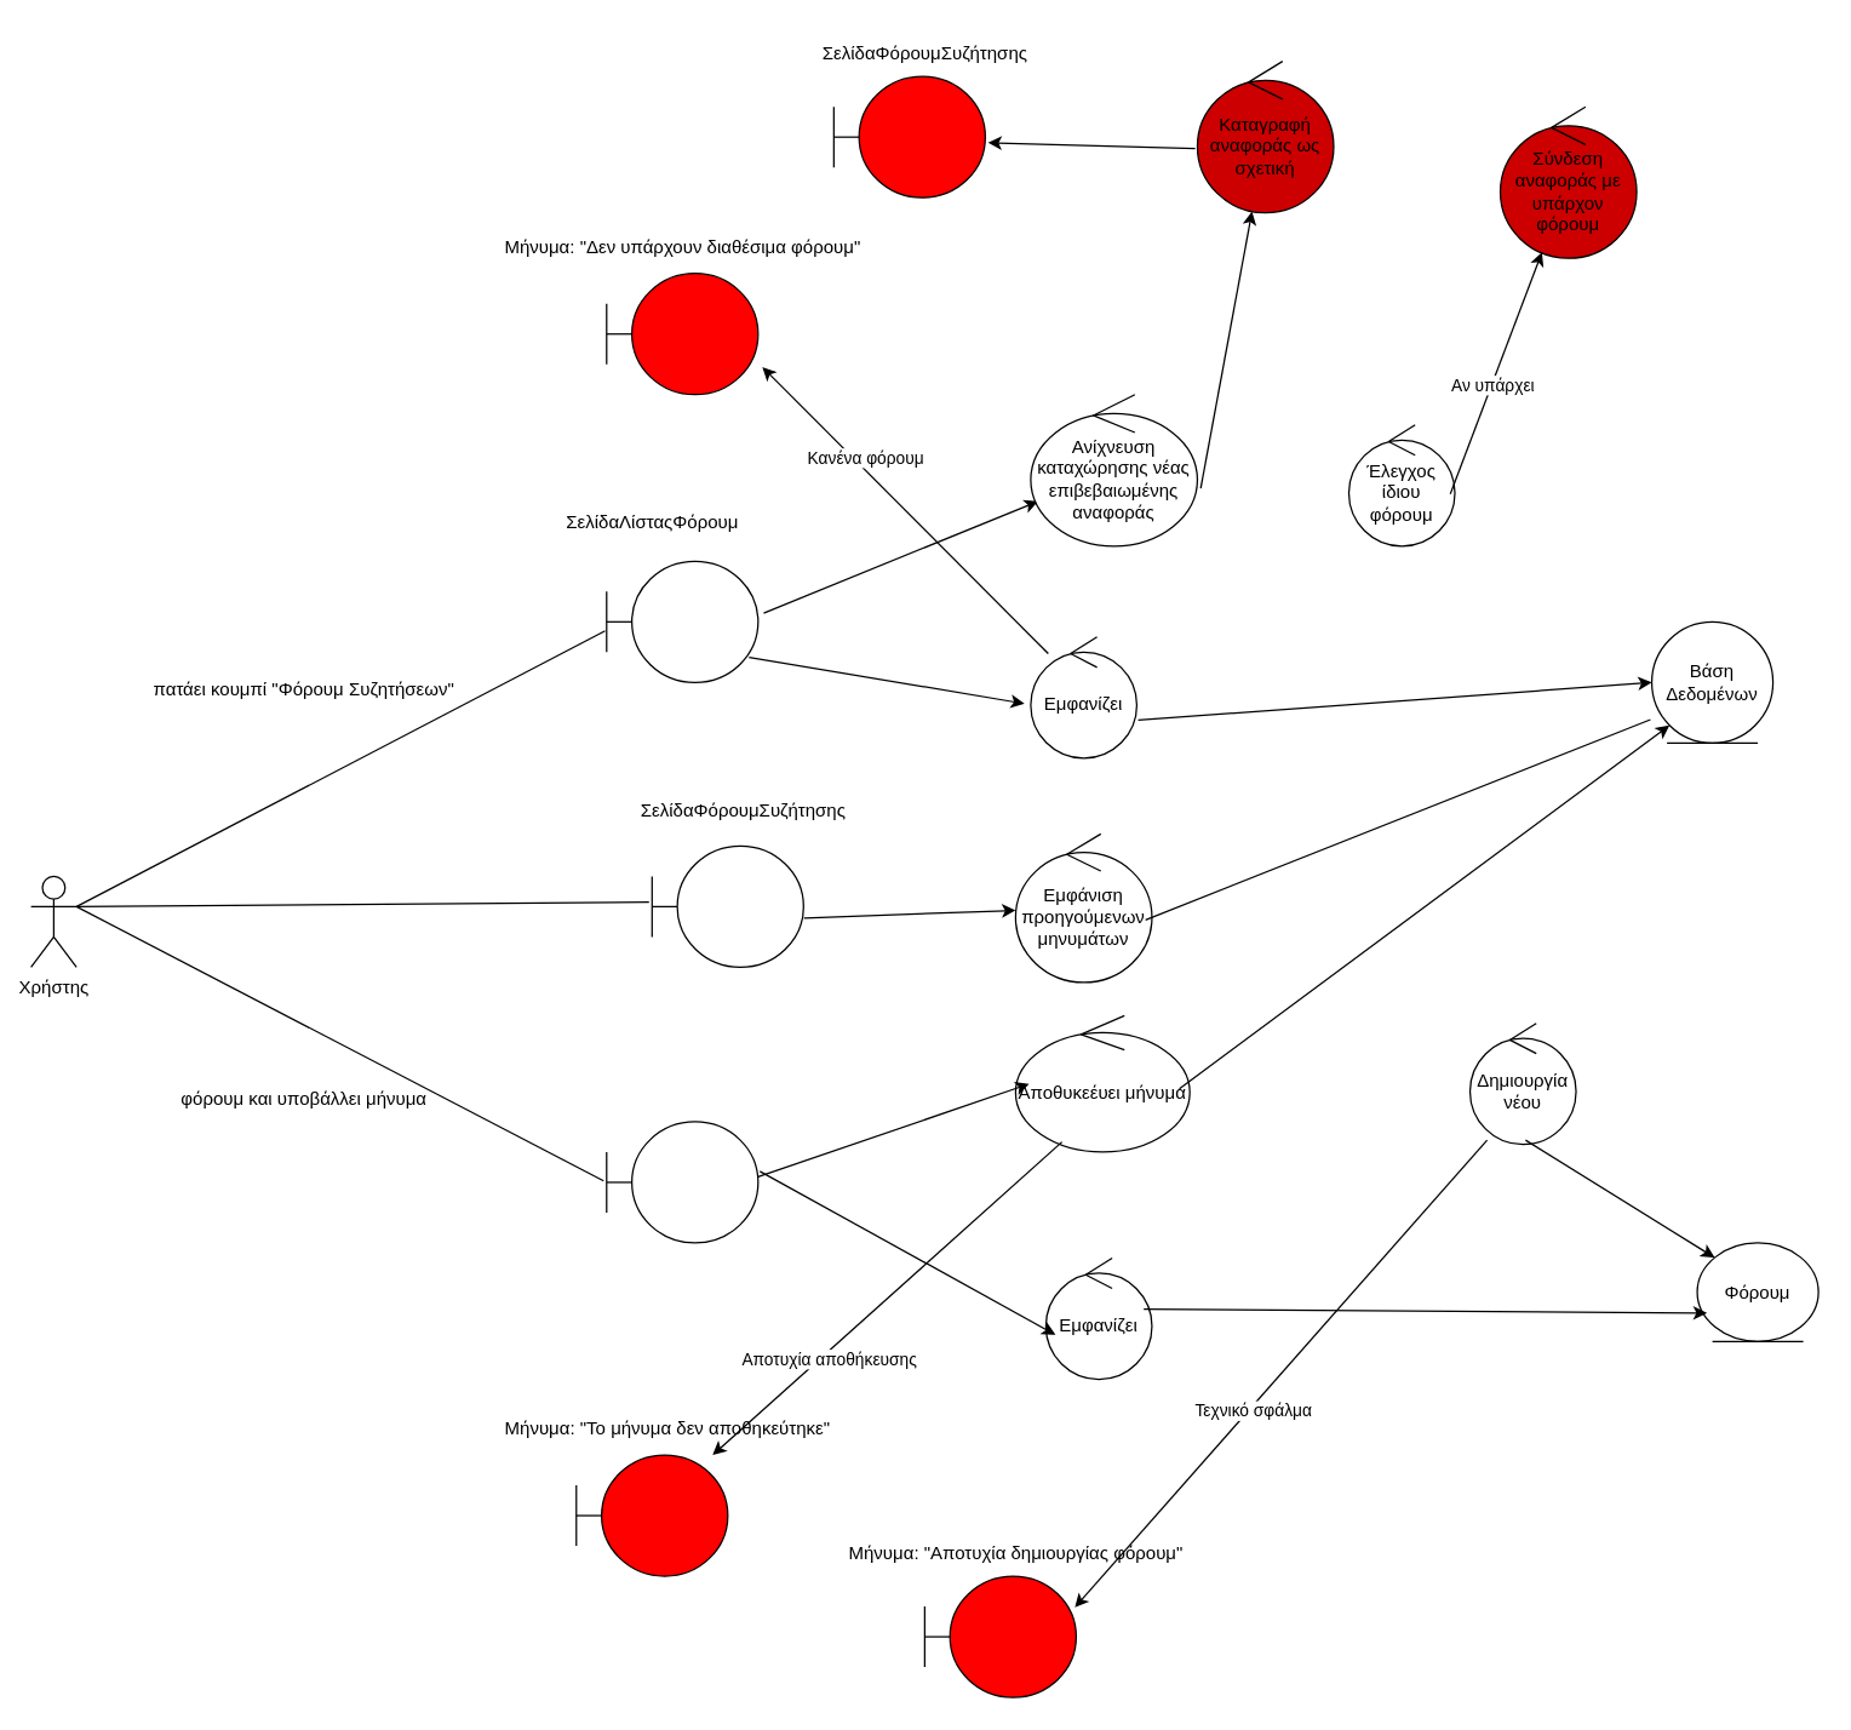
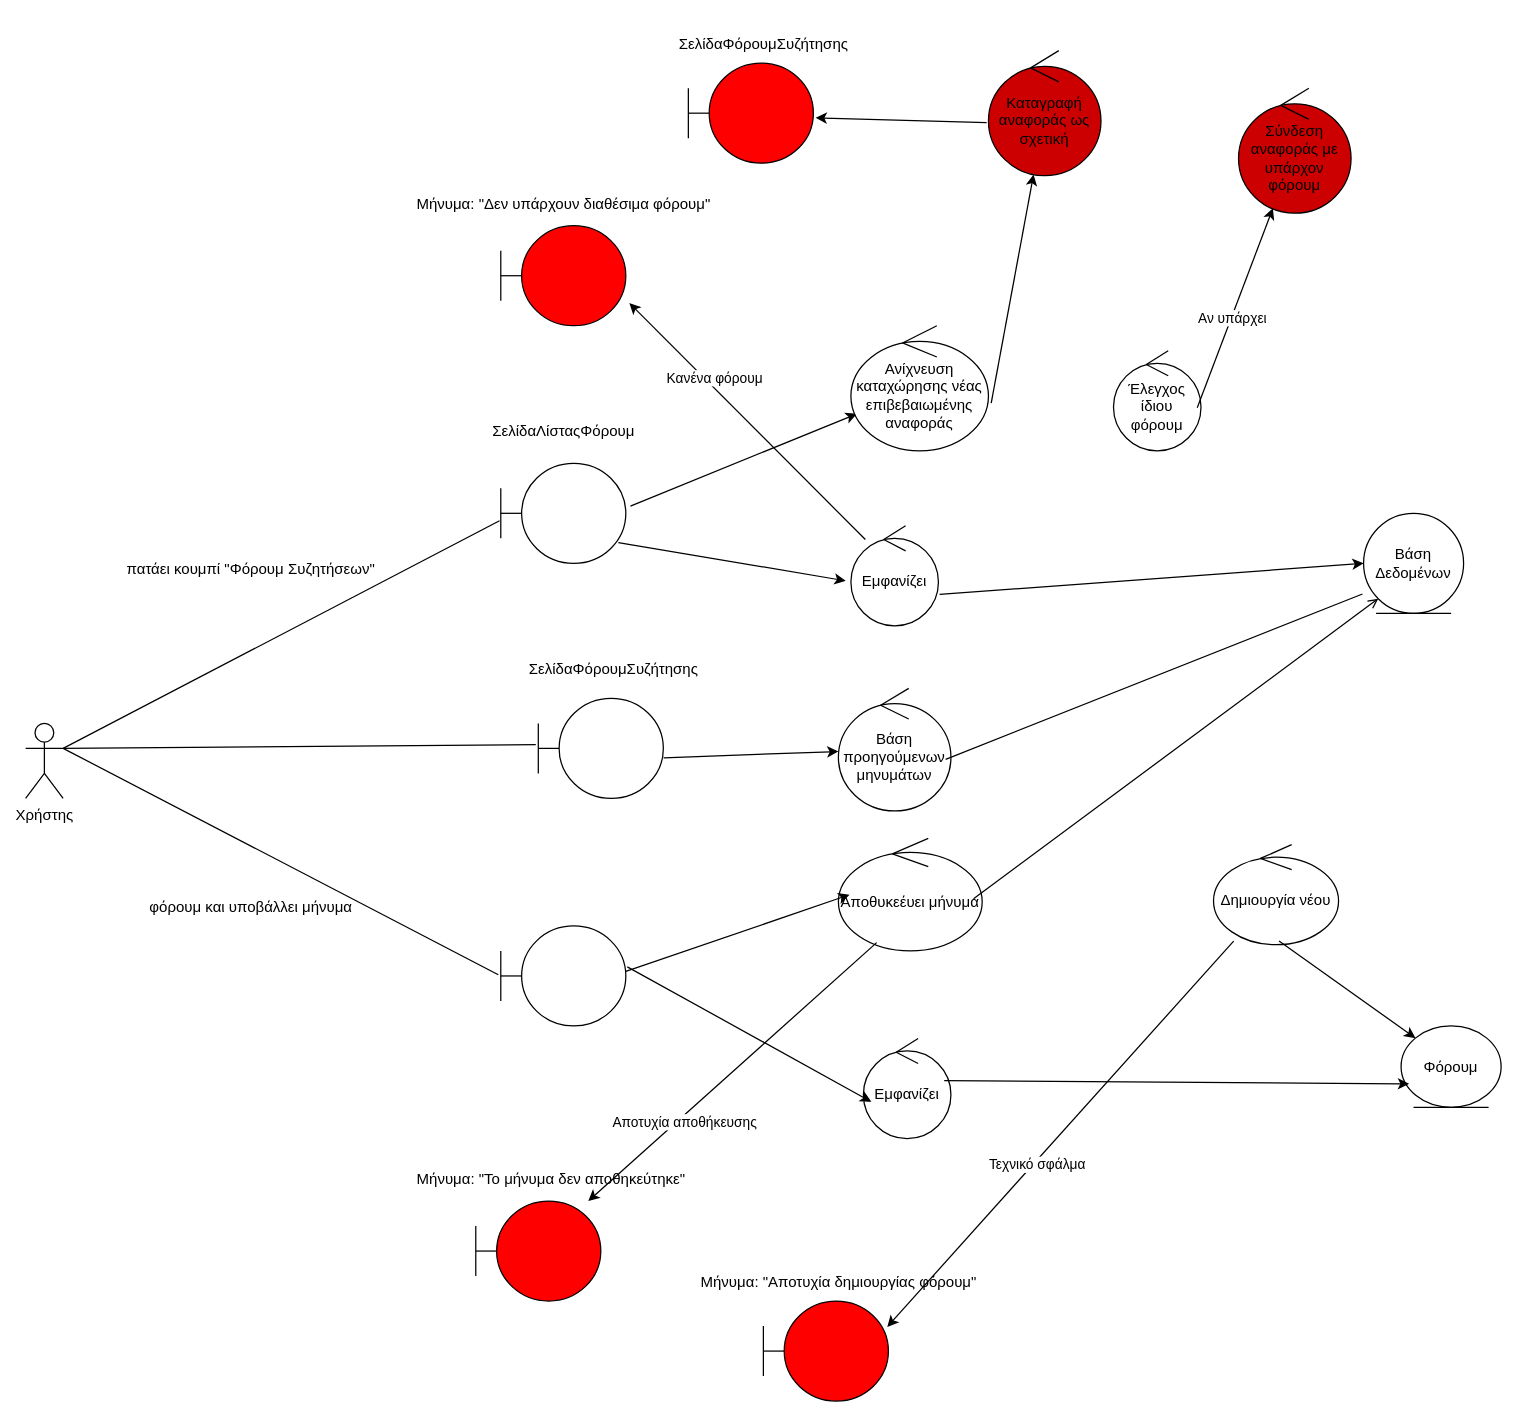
- <mxCell id="6" value="ΣελίδαΛίσταςΦόρουμ" style="text;html=1;align=center;verticalAlign=middle;resizable=0;points=[];autosize=1;strokeColor=none;fillColor=none;" vertex="1" parent="1"><mxGeometry x="360" y="330" width="140" height="30" as="geometry" /></mxCell>
+ <mxCell id="6" value="ΣελίδαΛίσταςΦόρουμ" style="text;html=1;align=center;verticalAlign=middle;resizable=0;points=[];autosize=1;strokeColor=none;fillColor=none;" vertex="1" parent="1"><mxGeometry x="380" y="330" width="140" height="30" as="geometry" /></mxCell>
- <mxCell id="23" value="" style="endArrow=classic;html=1;rounded=0;exitX=0.94;exitY=0.536;exitDx=0;exitDy=0;exitPerimeter=0;entryX=0;entryY=1;entryDx=0;entryDy=0;" edge="1" parent="1" source="21" target="13"><mxGeometry width="50" height="50" relative="1" as="geometry"><mxPoint x="530" y="640" as="sourcePoint" /><mxPoint x="580" y="590" as="targetPoint" /></mxGeometry></mxCell>
+ <mxCell id="23" value="" style="endArrow=open;html=1;rounded=0;exitX=0.94;exitY=0.536;exitDx=0;exitDy=0;exitPerimeter=0;entryX=0;entryY=1;entryDx=0;entryDy=0;" edge="1" parent="1" source="21" target="13"><mxGeometry width="50" height="50" relative="1" as="geometry"><mxPoint x="530" y="640" as="sourcePoint" /><mxPoint x="580" y="590" as="targetPoint" /></mxGeometry></mxCell>
- <mxCell id="19" value="Εμφάνιση προηγούμενων μηνυμάτων" style="ellipse;shape=umlControl;whiteSpace=wrap;html=1;" vertex="1" parent="1"><mxGeometry x="670" y="550" width="90" height="98" as="geometry" /></mxCell>
+ <mxCell id="19" value="Βάση προηγούμενων μηνυμάτων" style="ellipse;shape=umlControl;whiteSpace=wrap;html=1;" vertex="1" parent="1"><mxGeometry x="670" y="550" width="90" height="98" as="geometry" /></mxCell>
- <mxCell id="31" value="Δημιουργία νέου" style="ellipse;shape=umlControl;whiteSpace=wrap;html=1;" vertex="1" parent="1"><mxGeometry x="970" y="675" width="70" height="80" as="geometry" /></mxCell>
+ <mxCell id="31" value="Δημιουργία νέου" style="ellipse;shape=umlControl;whiteSpace=wrap;html=1;" vertex="1" parent="1"><mxGeometry x="970" y="675" width="100" height="80" as="geometry" /></mxCell>
